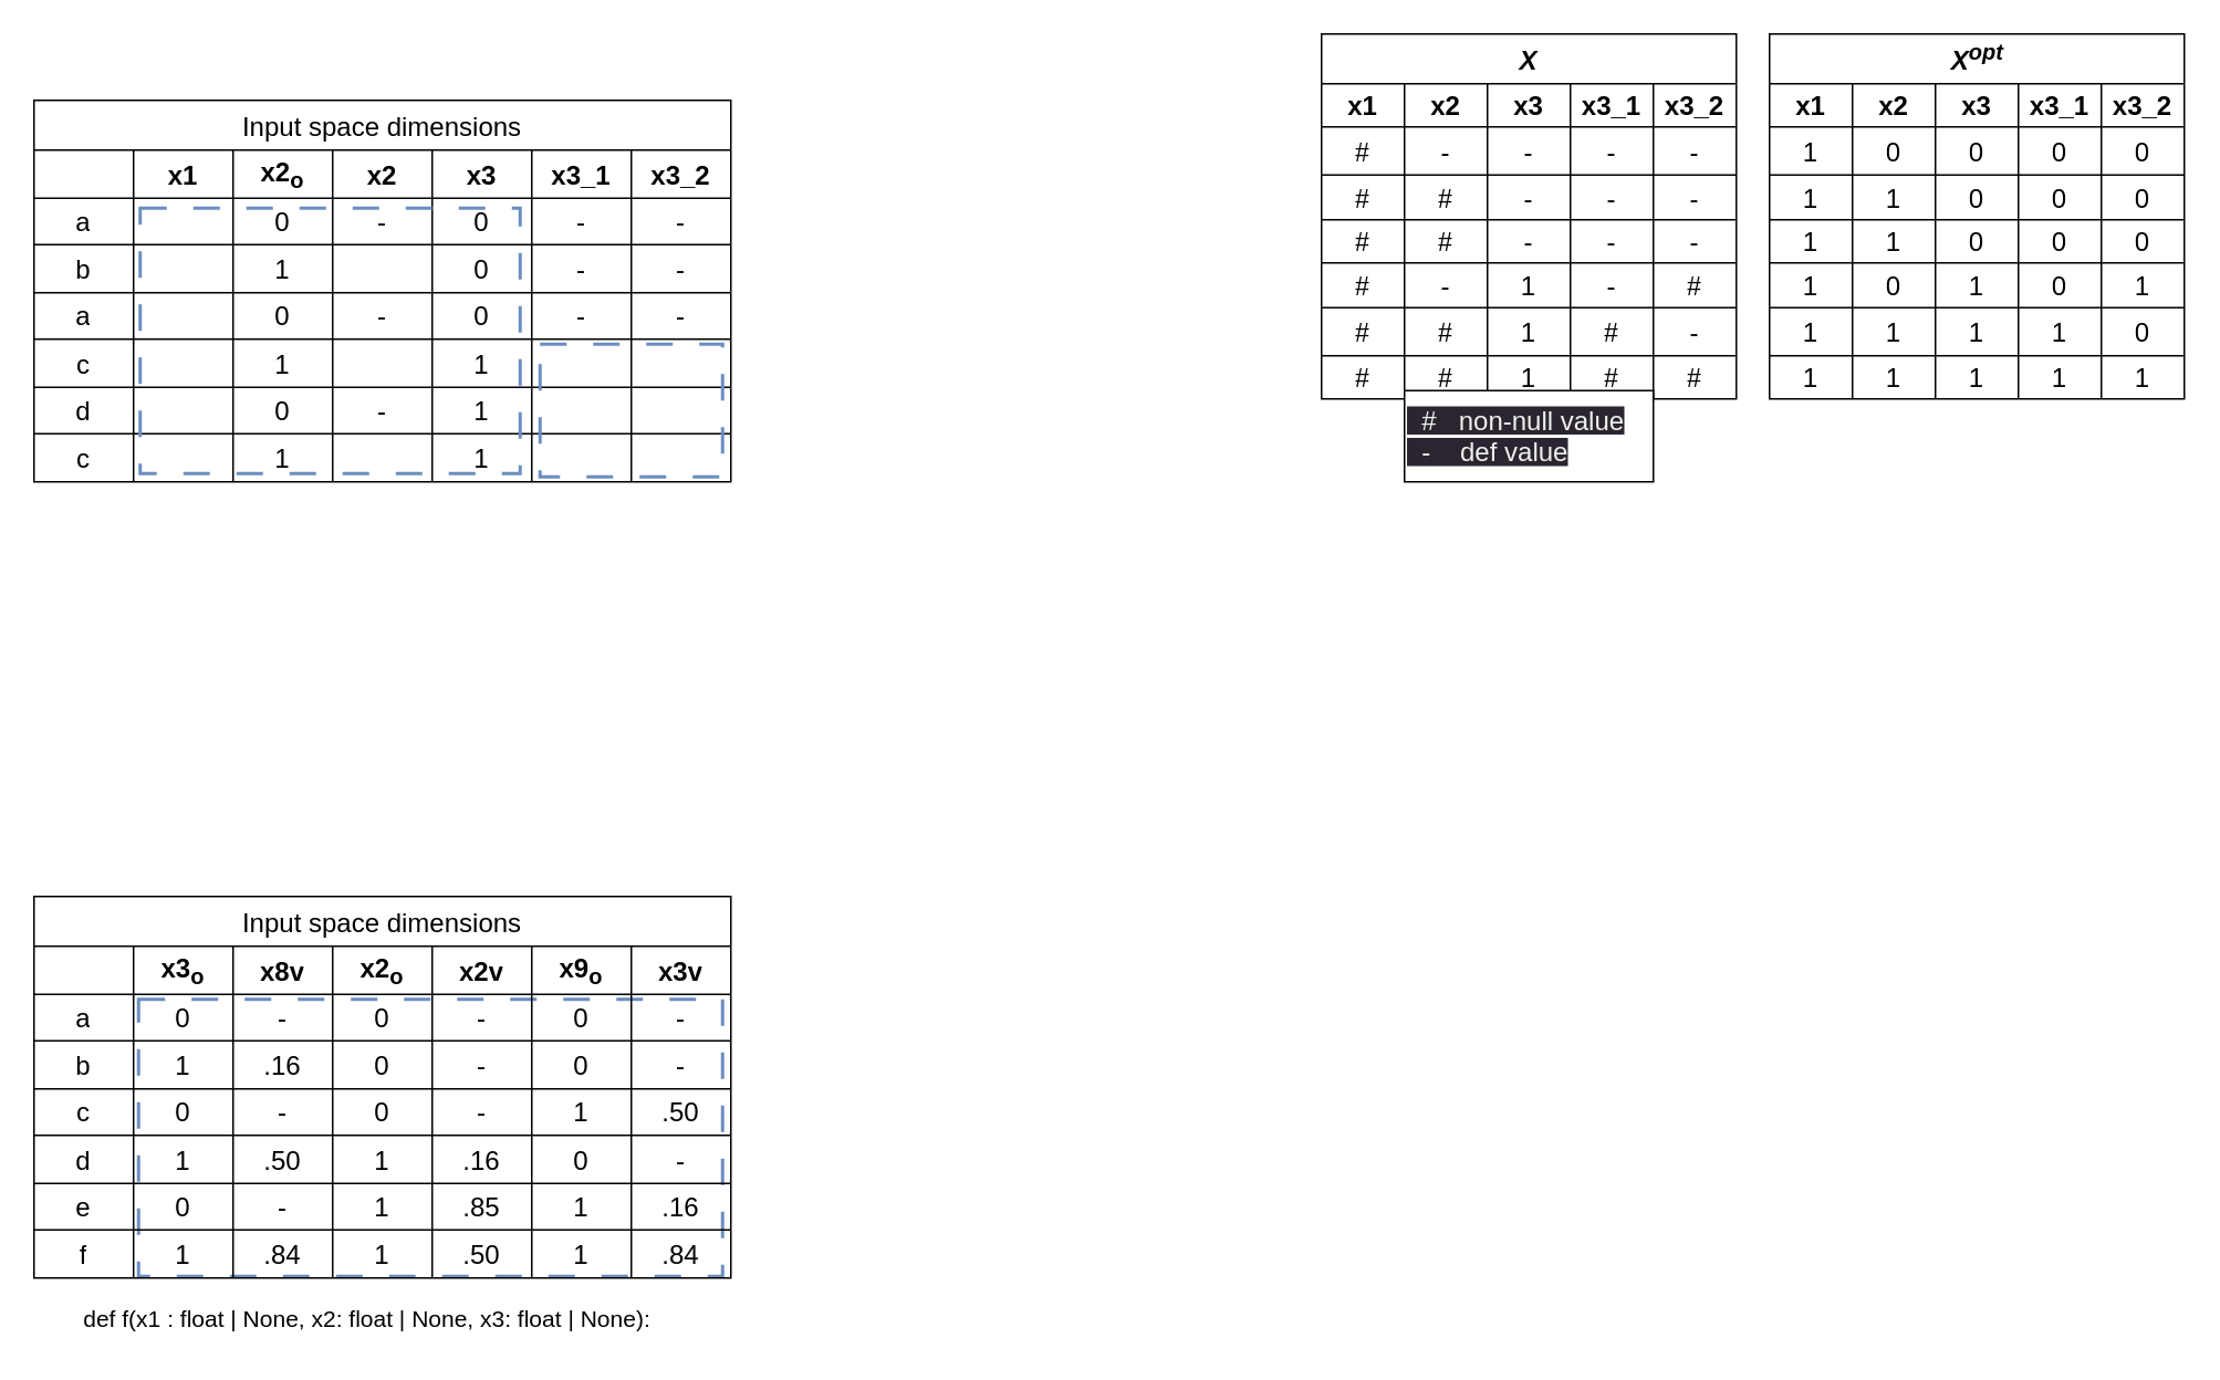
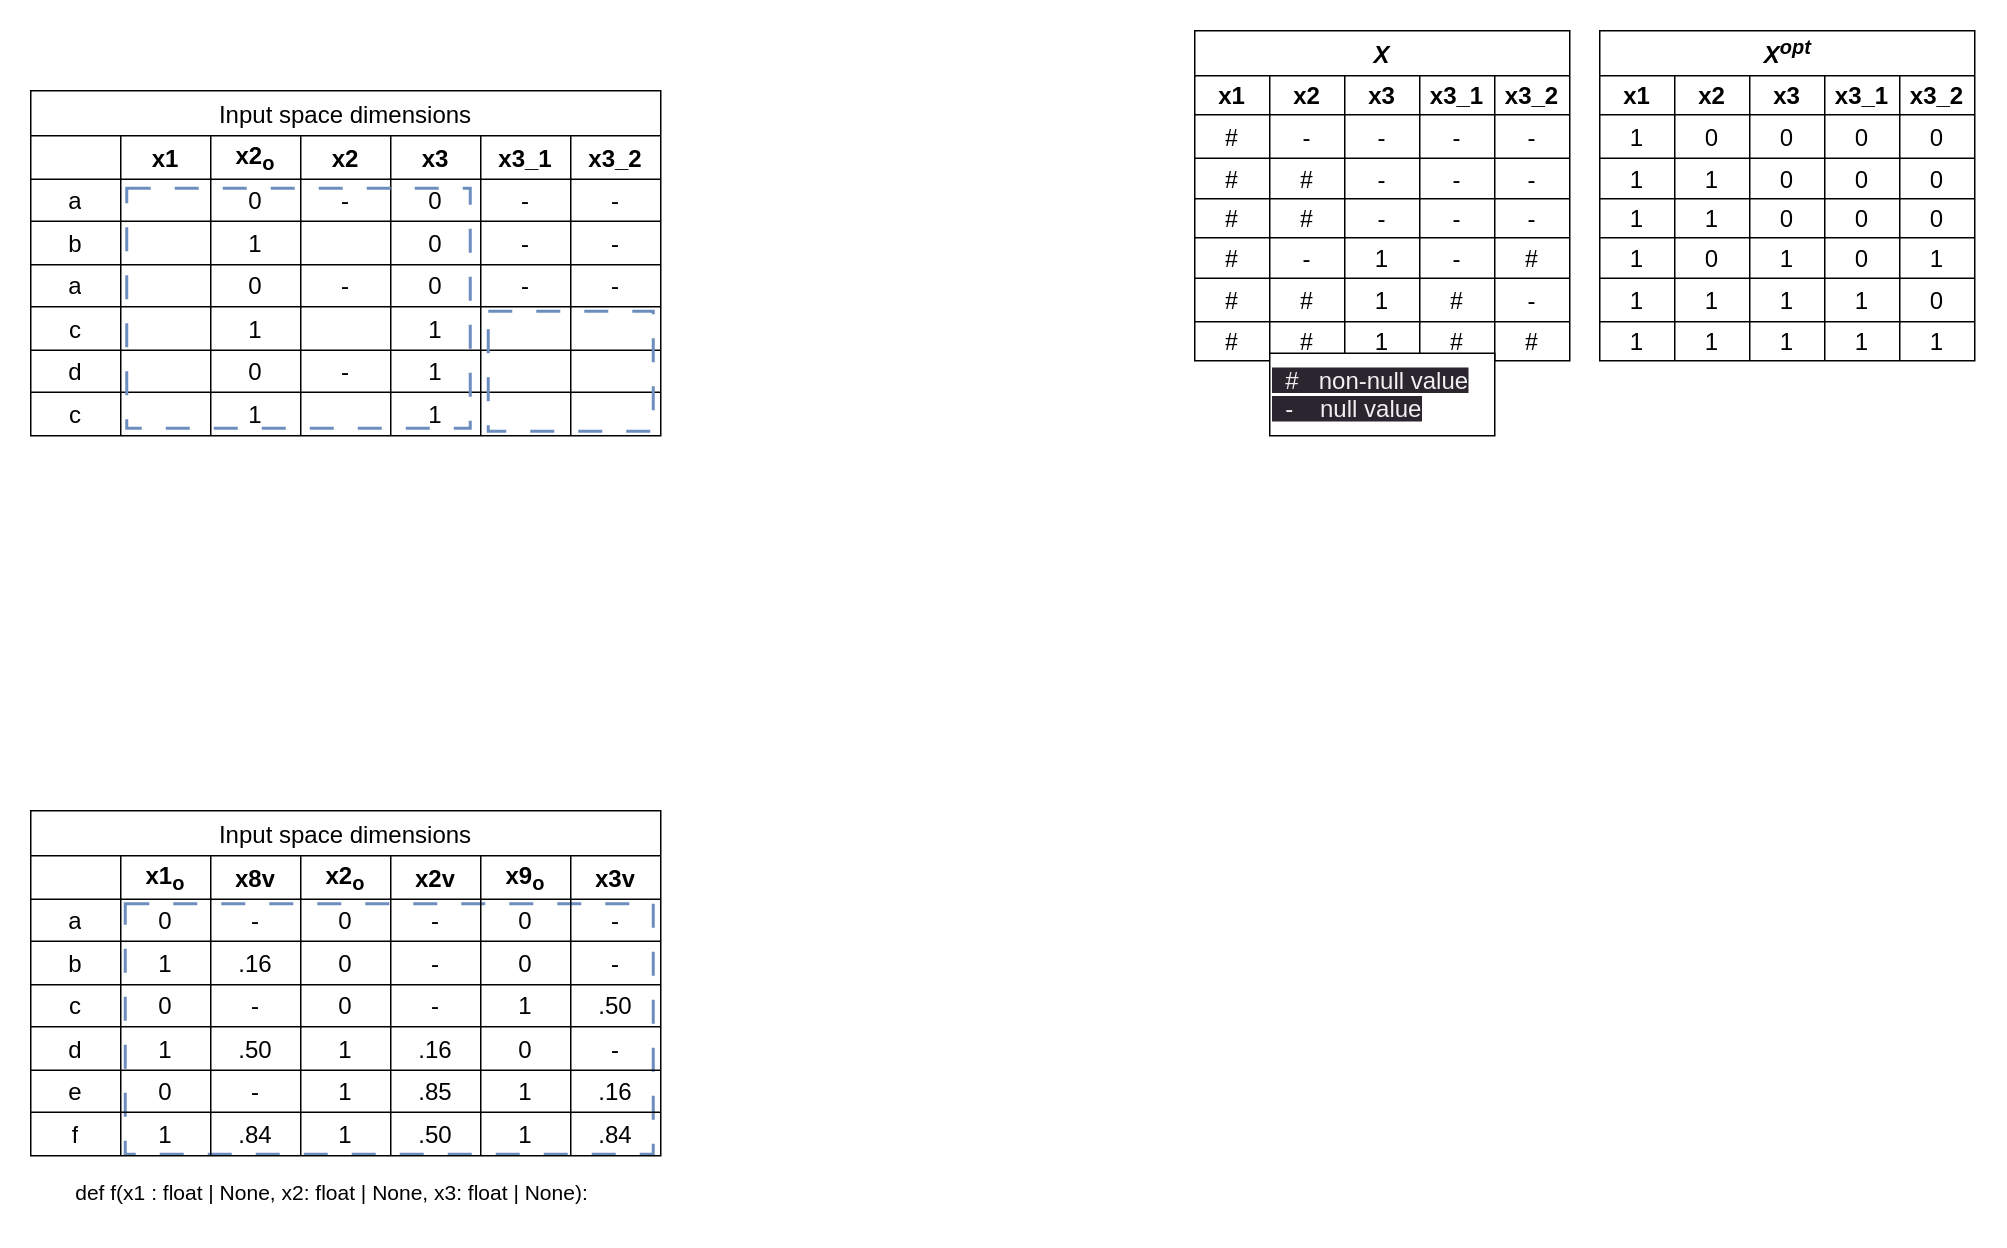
- <mxCell id="206" value="&lt;span style=&quot;color: rgb(240, 240, 240); font-family: Helvetica; font-size: 16px; font-style: normal; font-variant-ligatures: normal; font-variant-caps: normal; font-weight: 400; letter-spacing: normal; orphans: 2; text-align: center; text-indent: 0px; text-transform: none; widows: 2; word-spacing: 0px; -webkit-text-stroke-width: 0px; background-color: rgb(42, 37, 47); text-decoration-thickness: initial; text-decoration-style: initial; text-decoration-color: initial; float: none; display: inline !important;&quot;&gt;&amp;nbsp; #&amp;nbsp; &amp;nbsp;non-null value&lt;br&gt;&amp;nbsp; -&amp;nbsp; &amp;nbsp; def value&lt;br&gt;&lt;/span&gt;" style="text;whiteSpace=wrap;html=1;fillColor=default;strokeColor=default;spacingTop=2;spacingRight=3;" vertex="1" parent="1"><mxGeometry x="846" y="235" width="150" height="55" as="geometry" /></mxCell>
+ <mxCell id="206" value="&lt;span style=&quot;color: rgb(240, 240, 240); font-family: Helvetica; font-size: 16px; font-style: normal; font-variant-ligatures: normal; font-variant-caps: normal; font-weight: 400; letter-spacing: normal; orphans: 2; text-align: center; text-indent: 0px; text-transform: none; widows: 2; word-spacing: 0px; -webkit-text-stroke-width: 0px; background-color: rgb(42, 37, 47); text-decoration-thickness: initial; text-decoration-style: initial; text-decoration-color: initial; float: none; display: inline !important;&quot;&gt;&amp;nbsp; #&amp;nbsp; &amp;nbsp;non-null value&lt;br&gt;&amp;nbsp; -&amp;nbsp; &amp;nbsp; null value&lt;br&gt;&lt;/span&gt;" style="text;whiteSpace=wrap;html=1;fillColor=default;strokeColor=default;spacingTop=2;spacingRight=3;" vertex="1" parent="1"><mxGeometry x="846" y="235" width="150" height="55" as="geometry" /></mxCell>
- <mxCell id="63" value="x3&lt;sub&gt;o&lt;/sub&gt;" style="shape=partialRectangle;html=1;whiteSpace=wrap;connectable=0;strokeColor=inherit;overflow=hidden;fillColor=none;top=0;left=0;bottom=0;right=0;pointerEvents=1;fontSize=16;fontStyle=1" parent="61" vertex="1"><mxGeometry x="60" width="60" height="29" as="geometry"><mxRectangle width="60" height="29" as="alternateBounds" /></mxGeometry></mxCell>
+ <mxCell id="63" value="x1&lt;sub&gt;o&lt;/sub&gt;" style="shape=partialRectangle;html=1;whiteSpace=wrap;connectable=0;strokeColor=inherit;overflow=hidden;fillColor=none;top=0;left=0;bottom=0;right=0;pointerEvents=1;fontSize=16;fontStyle=1" parent="61" vertex="1"><mxGeometry x="60" width="60" height="29" as="geometry"><mxRectangle width="60" height="29" as="alternateBounds" /></mxGeometry></mxCell>
